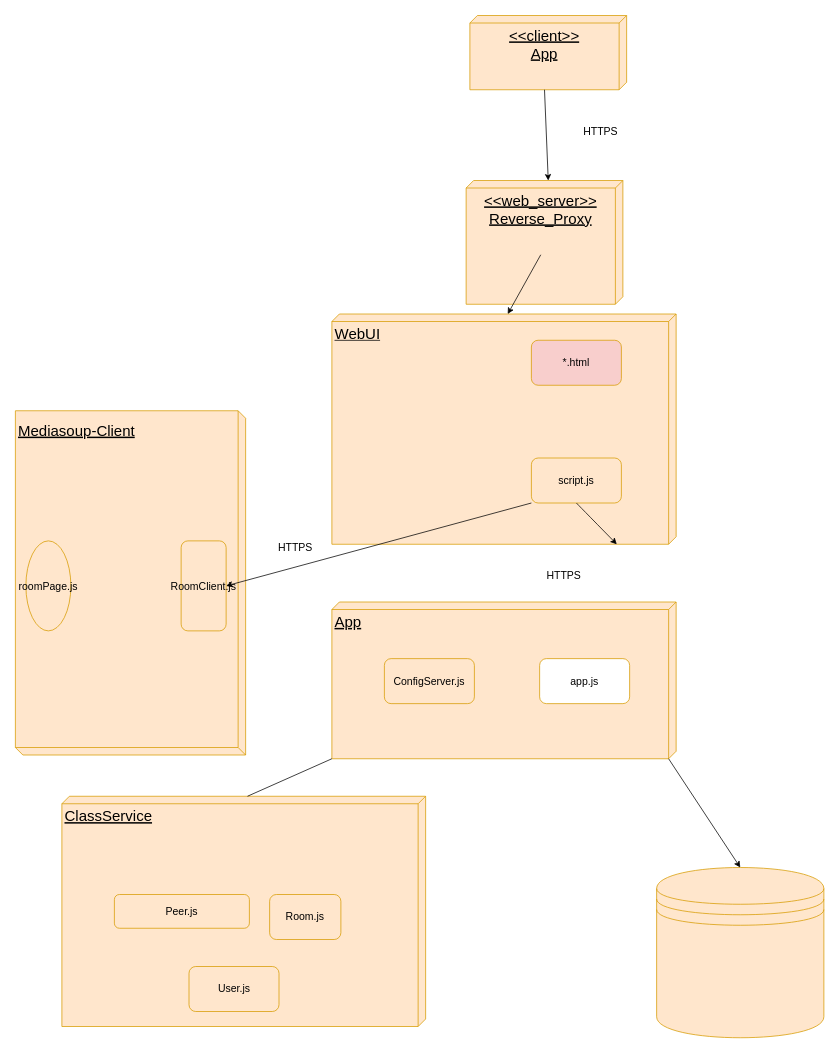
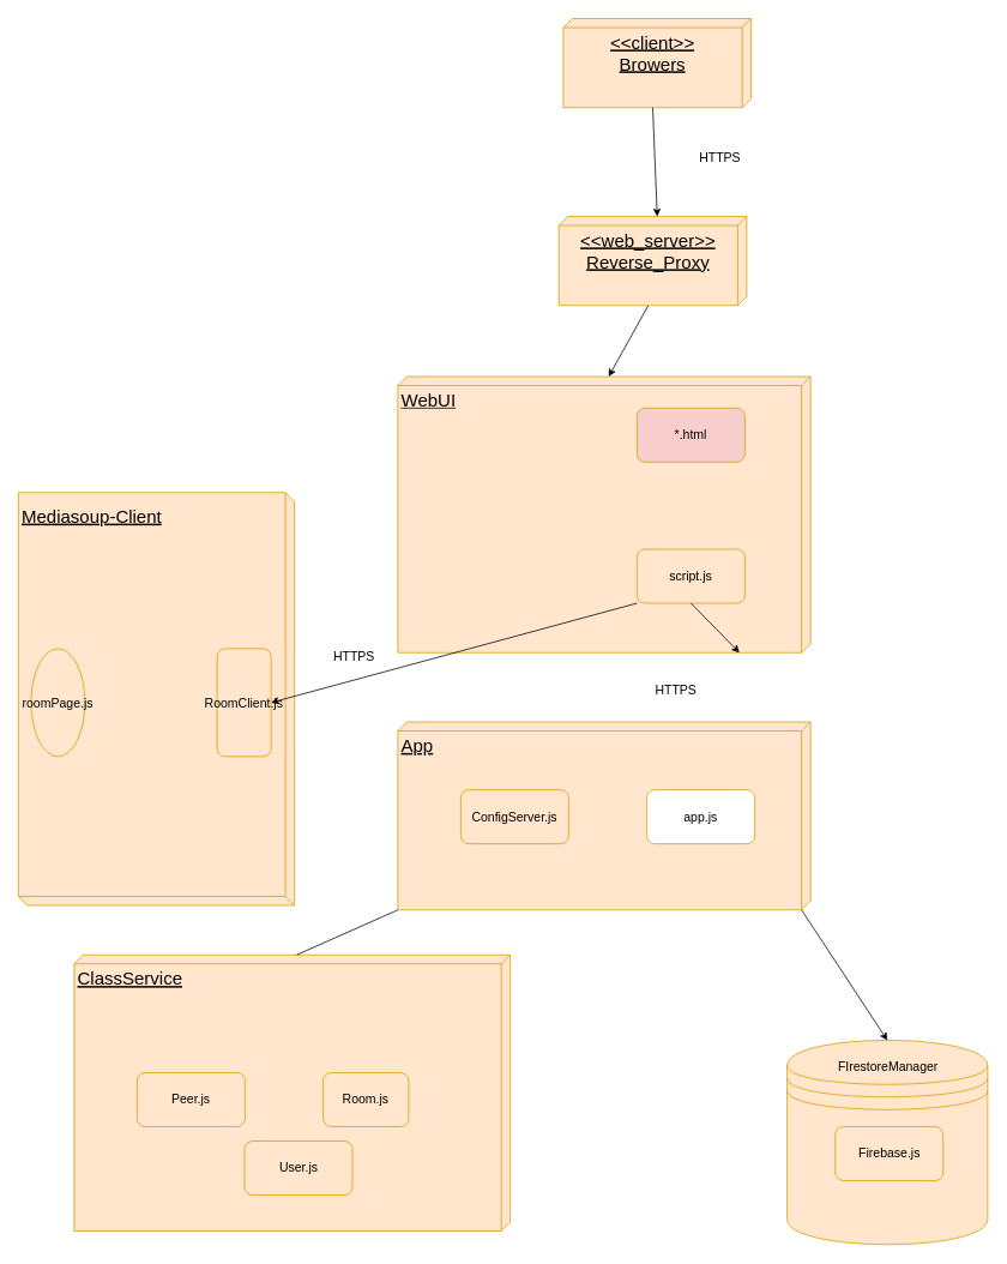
- <mxCell id="22" value="&lt;div style=&quot;font-size: 20px;&quot;&gt;&lt;font color=&quot;#000000&quot;&gt;&amp;lt;&amp;lt;client&amp;gt;&amp;gt;&lt;/font&gt;&lt;/div&gt;&lt;div style=&quot;font-size: 20px;&quot;&gt;&lt;font color=&quot;#000000&quot;&gt;App&lt;/font&gt;&lt;/div&gt;" style="verticalAlign=top;align=center;spacingTop=8;spacingLeft=2;spacingRight=12;shape=cube;size=10;direction=south;fontStyle=4;html=1;whiteSpace=wrap;fillColor=#ffe6cc;strokeColor=#d79b00;" vertex="1" parent="1"><mxGeometry x="626" y="20" width="209" height="99" as="geometry" /></mxCell>
+ <mxCell id="22" value="&lt;div style=&quot;font-size: 20px;&quot;&gt;&lt;font color=&quot;#000000&quot;&gt;&amp;lt;&amp;lt;client&amp;gt;&amp;gt;&lt;/font&gt;&lt;/div&gt;&lt;div style=&quot;font-size: 20px;&quot;&gt;&lt;font color=&quot;#000000&quot;&gt;Browers&lt;/font&gt;&lt;/div&gt;" style="verticalAlign=top;align=center;spacingTop=8;spacingLeft=2;spacingRight=12;shape=cube;size=10;direction=south;fontStyle=4;html=1;whiteSpace=wrap;fillColor=#ffe6cc;strokeColor=#d79b00;" vertex="1" parent="1"><mxGeometry x="626" y="20" width="209" height="99" as="geometry" /></mxCell>
- <mxCell id="24" value="&lt;div style=&quot;font-size: 20px;&quot;&gt;&lt;font color=&quot;#000000&quot;&gt;&amp;lt;&amp;lt;web_server&amp;gt;&amp;gt;&lt;/font&gt;&lt;/div&gt;&lt;div style=&quot;font-size: 20px;&quot;&gt;&lt;font color=&quot;#000000&quot;&gt;Reverse_Proxy&lt;/font&gt;&lt;/div&gt;" style="verticalAlign=top;align=center;spacingTop=8;spacingLeft=2;spacingRight=12;shape=cube;size=10;direction=south;fontStyle=4;html=1;whiteSpace=wrap;fillColor=#ffe6cc;strokeColor=#d79b00;" vertex="1" parent="1"><mxGeometry x="621" y="240" width="209" height="165" as="geometry" /></mxCell>
+ <mxCell id="24" value="&lt;div style=&quot;font-size: 20px;&quot;&gt;&lt;font color=&quot;#000000&quot;&gt;&amp;lt;&amp;lt;web_server&amp;gt;&amp;gt;&lt;/font&gt;&lt;/div&gt;&lt;div style=&quot;font-size: 20px;&quot;&gt;&lt;font color=&quot;#000000&quot;&gt;Reverse_Proxy&lt;/font&gt;&lt;/div&gt;" style="verticalAlign=top;align=center;spacingTop=8;spacingLeft=2;spacingRight=12;shape=cube;size=10;direction=south;fontStyle=4;html=1;whiteSpace=wrap;fillColor=#ffe6cc;strokeColor=#d79b00;" vertex="1" parent="1"><mxGeometry x="621" y="240" width="209" height="99" as="geometry" /></mxCell>
+ <mxCell id="17" value="&lt;font style=&quot;font-size: 14px;&quot; color=&quot;#000000&quot;&gt;FIrestoreManager&lt;/font&gt;" style="text;html=1;align=center;verticalAlign=middle;resizable=0;points=[];autosize=1;strokeColor=none;fillColor=none;" vertex="1" parent="1"><mxGeometry x="922" y="1170" width="129" height="29" as="geometry" /></mxCell>
- <mxCell id="13" value="&lt;font color=&quot;#000000&quot;&gt;&lt;span style=&quot;font-size: 14px;&quot;&gt;Peer.js&lt;/span&gt;&lt;/font&gt;" style="rounded=1;whiteSpace=wrap;html=1;fillColor=#ffe6cc;strokeColor=#d79b00;" vertex="1" parent="1"><mxGeometry x="152" y="1192" width="180" height="45" as="geometry" /></mxCell>
+ <mxCell id="13" value="&lt;font color=&quot;#000000&quot;&gt;&lt;span style=&quot;font-size: 14px;&quot;&gt;Peer.js&lt;/span&gt;&lt;/font&gt;" style="rounded=1;whiteSpace=wrap;html=1;fillColor=#ffe6cc;strokeColor=#d79b00;" vertex="1" parent="1"><mxGeometry x="152" y="1192" width="120" height="60" as="geometry" /></mxCell>
+ <mxCell id="16" value="&lt;font color=&quot;#000000&quot;&gt;&lt;span style=&quot;font-size: 14px;&quot;&gt;Firebase.js&lt;/span&gt;&lt;/font&gt;" style="rounded=1;whiteSpace=wrap;html=1;fillColor=#ffe6cc;strokeColor=#d79b00;" vertex="1" parent="1"><mxGeometry x="928.5" y="1252" width="120" height="60" as="geometry" /></mxCell>
- <mxCell id="15" value="&lt;font color=&quot;#000000&quot;&gt;&lt;span style=&quot;font-size: 14px;&quot;&gt;User.js&lt;/span&gt;&lt;/font&gt;" style="rounded=1;whiteSpace=wrap;html=1;fillColor=#ffe6cc;strokeColor=#d79b00;" vertex="1" parent="1"><mxGeometry x="251.5" y="1288" width="120" height="60" as="geometry" /></mxCell>
+ <mxCell id="15" value="&lt;font color=&quot;#000000&quot;&gt;&lt;span style=&quot;font-size: 14px;&quot;&gt;User.js&lt;/span&gt;&lt;/font&gt;" style="rounded=1;whiteSpace=wrap;html=1;fillColor=#ffe6cc;strokeColor=#d79b00;" vertex="1" parent="1"><mxGeometry x="271.5" y="1268" width="120" height="60" as="geometry" /></mxCell>
